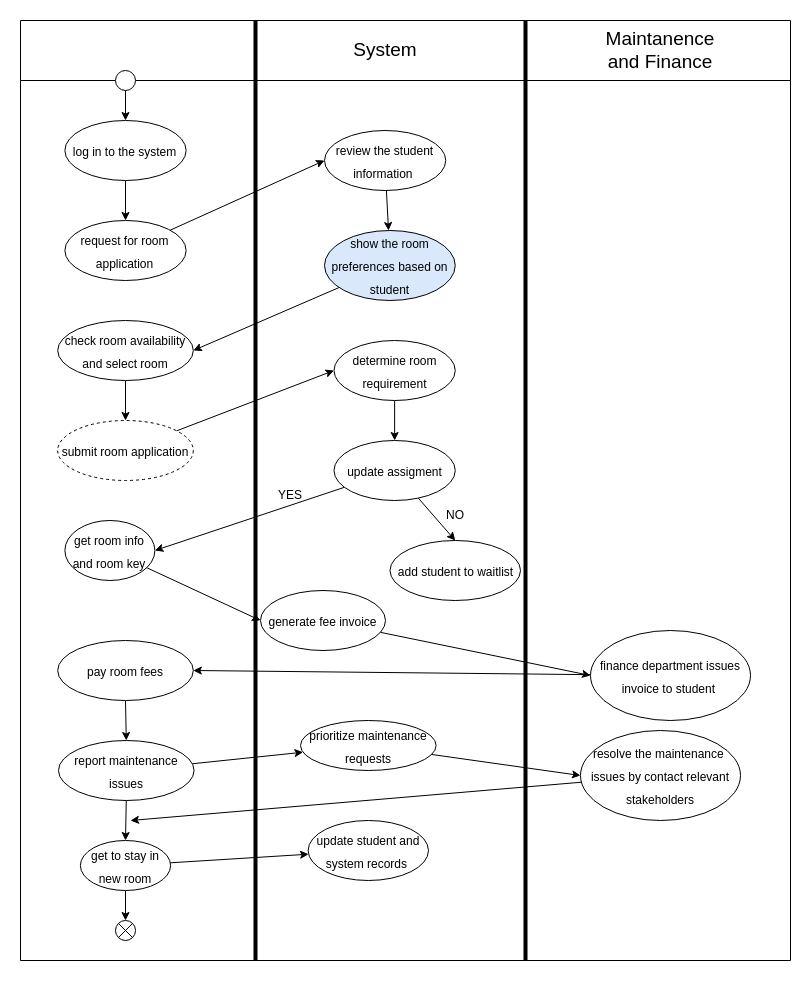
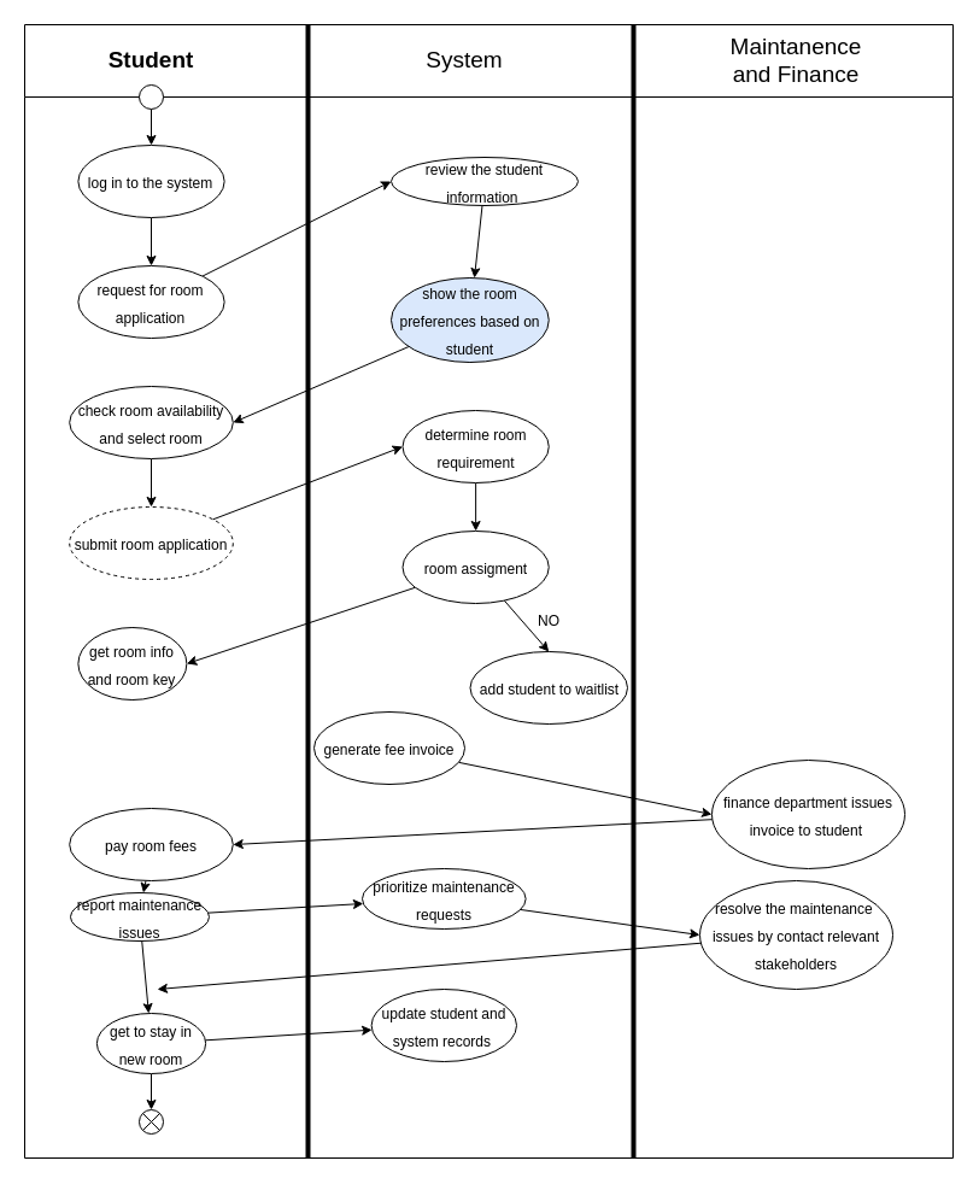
+ <mxCell id="5" value="Student" style="text;html=1;strokeColor=none;fillColor=none;align=center;verticalAlign=middle;whiteSpace=wrap;rounded=0;fontSize=19;fontStyle=1" parent="2" vertex="1"><mxGeometry x="70" y="10" width="70" height="40" as="geometry" /></mxCell>
- <mxCell id="13" value="&lt;font style=&quot;font-size: 12px;&quot;&gt;review the student information&amp;nbsp;&lt;/font&gt;" style="ellipse;whiteSpace=wrap;html=1;fontSize=19;" parent="2" vertex="1"><mxGeometry x="304" y="110" width="121.25" height="60" as="geometry" /></mxCell>
+ <mxCell id="13" value="&lt;font style=&quot;font-size: 12px;&quot;&gt;review the student information&amp;nbsp;&lt;/font&gt;" style="ellipse;whiteSpace=wrap;html=1;fontSize=19;" parent="2" vertex="1"><mxGeometry x="304" y="110" width="155" height="40" as="geometry" /></mxCell>
- <mxCell id="36" value="&lt;font style=&quot;font-size: 12px;&quot;&gt;update assigment&lt;/font&gt;" style="ellipse;whiteSpace=wrap;html=1;fontSize=19;" parent="2" vertex="1"><mxGeometry x="313.5" y="420" width="121.25" height="60" as="geometry" /></mxCell>
+ <mxCell id="36" value="&lt;font style=&quot;font-size: 12px;&quot;&gt;room assigment&lt;/font&gt;" style="ellipse;whiteSpace=wrap;html=1;fontSize=19;" parent="2" vertex="1"><mxGeometry x="313.5" y="420" width="121.25" height="60" as="geometry" /></mxCell>
- <mxCell id="37" value="YES" style="text;html=1;strokeColor=none;fillColor=none;align=center;verticalAlign=middle;whiteSpace=wrap;rounded=0;fontSize=12;" parent="2" vertex="1"><mxGeometry x="240" y="460" width="60" height="30" as="geometry" /></mxCell>
- <mxCell id="20" value="" style="edgeStyle=none;html=1;fontSize=12;entryX=0;entryY=0.5;entryDx=0;entryDy=0;" parent="2" source="21" target="41" edge="1"><mxGeometry relative="1" as="geometry" /></mxCell>
- <mxCell id="23" value="&lt;span style=&quot;font-size: 12px;&quot;&gt;pay room fees&lt;/span&gt;" style="ellipse;whiteSpace=wrap;html=1;fontSize=19;" parent="2" vertex="1"><mxGeometry x="37.19" y="620" width="135.62" height="60" as="geometry" /></mxCell>
+ <mxCell id="23" value="&lt;span style=&quot;font-size: 12px;&quot;&gt;pay room fees&lt;/span&gt;" style="ellipse;whiteSpace=wrap;html=1;fontSize=19;" parent="2" vertex="1"><mxGeometry x="37.19" y="650" width="135.62" height="60" as="geometry" /></mxCell>
- <mxCell id="26" value="&lt;span style=&quot;font-size: 12px;&quot;&gt;report maintenance issues&lt;/span&gt;" style="ellipse;whiteSpace=wrap;html=1;fontSize=19;" parent="2" vertex="1"><mxGeometry x="37.97" y="720" width="135.62" height="60" as="geometry" /></mxCell>
+ <mxCell id="26" value="&lt;span style=&quot;font-size: 12px;&quot;&gt;report maintenance issues&lt;/span&gt;" style="ellipse;whiteSpace=wrap;html=1;fontSize=19;" parent="2" vertex="1"><mxGeometry x="37.97" y="720" width="115" height="40" as="geometry" /></mxCell>
